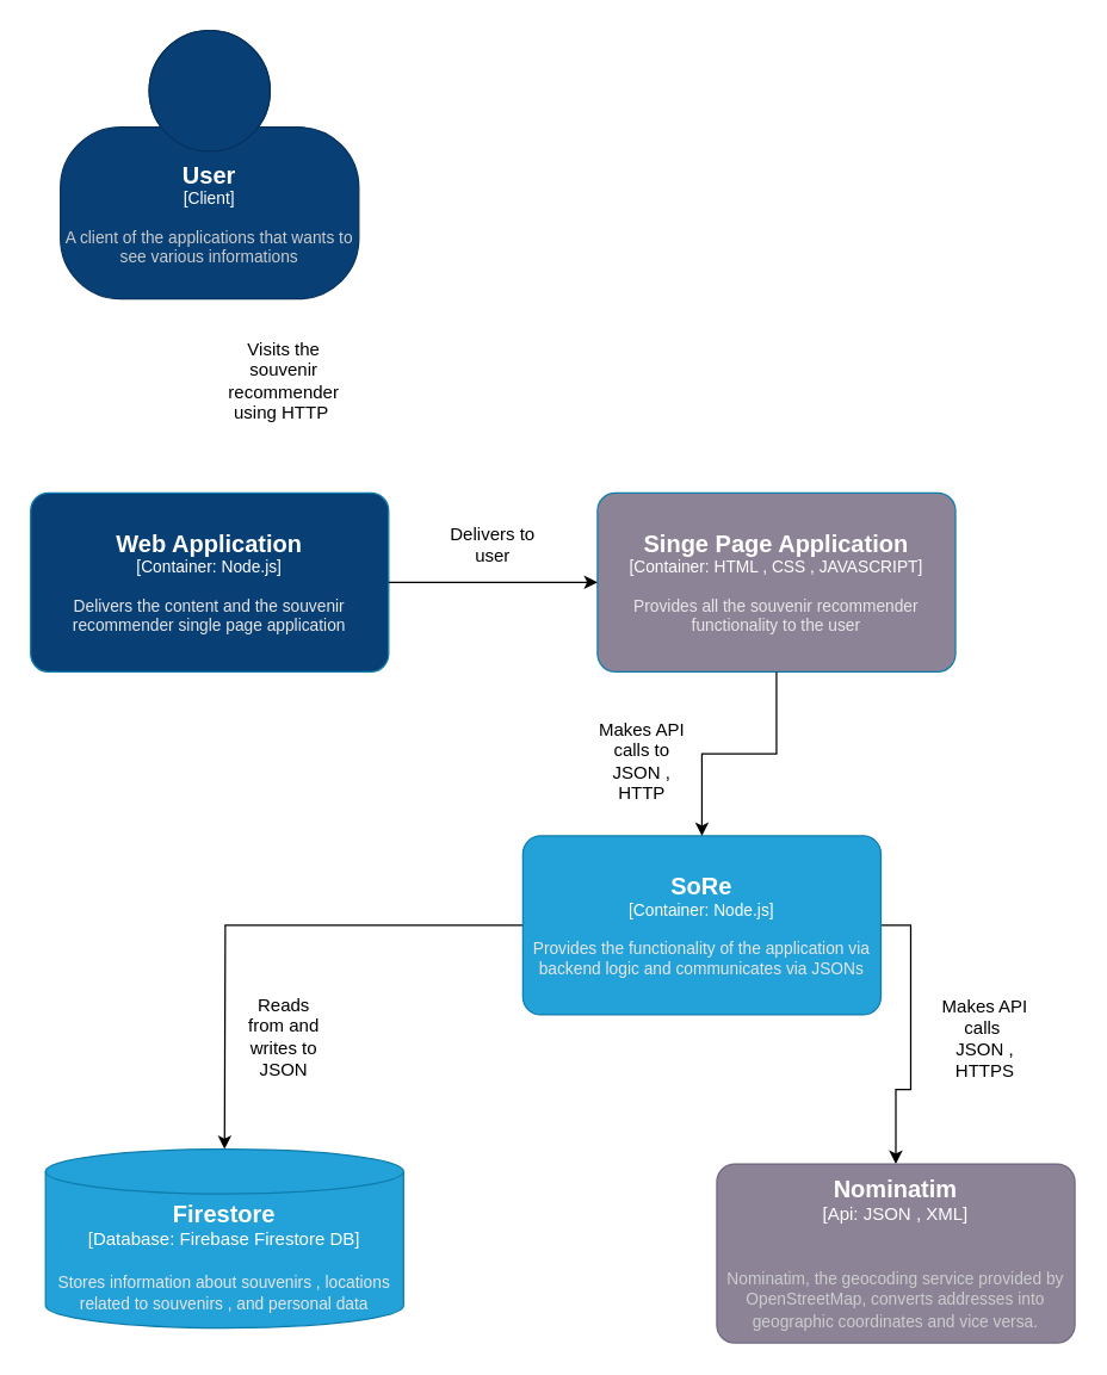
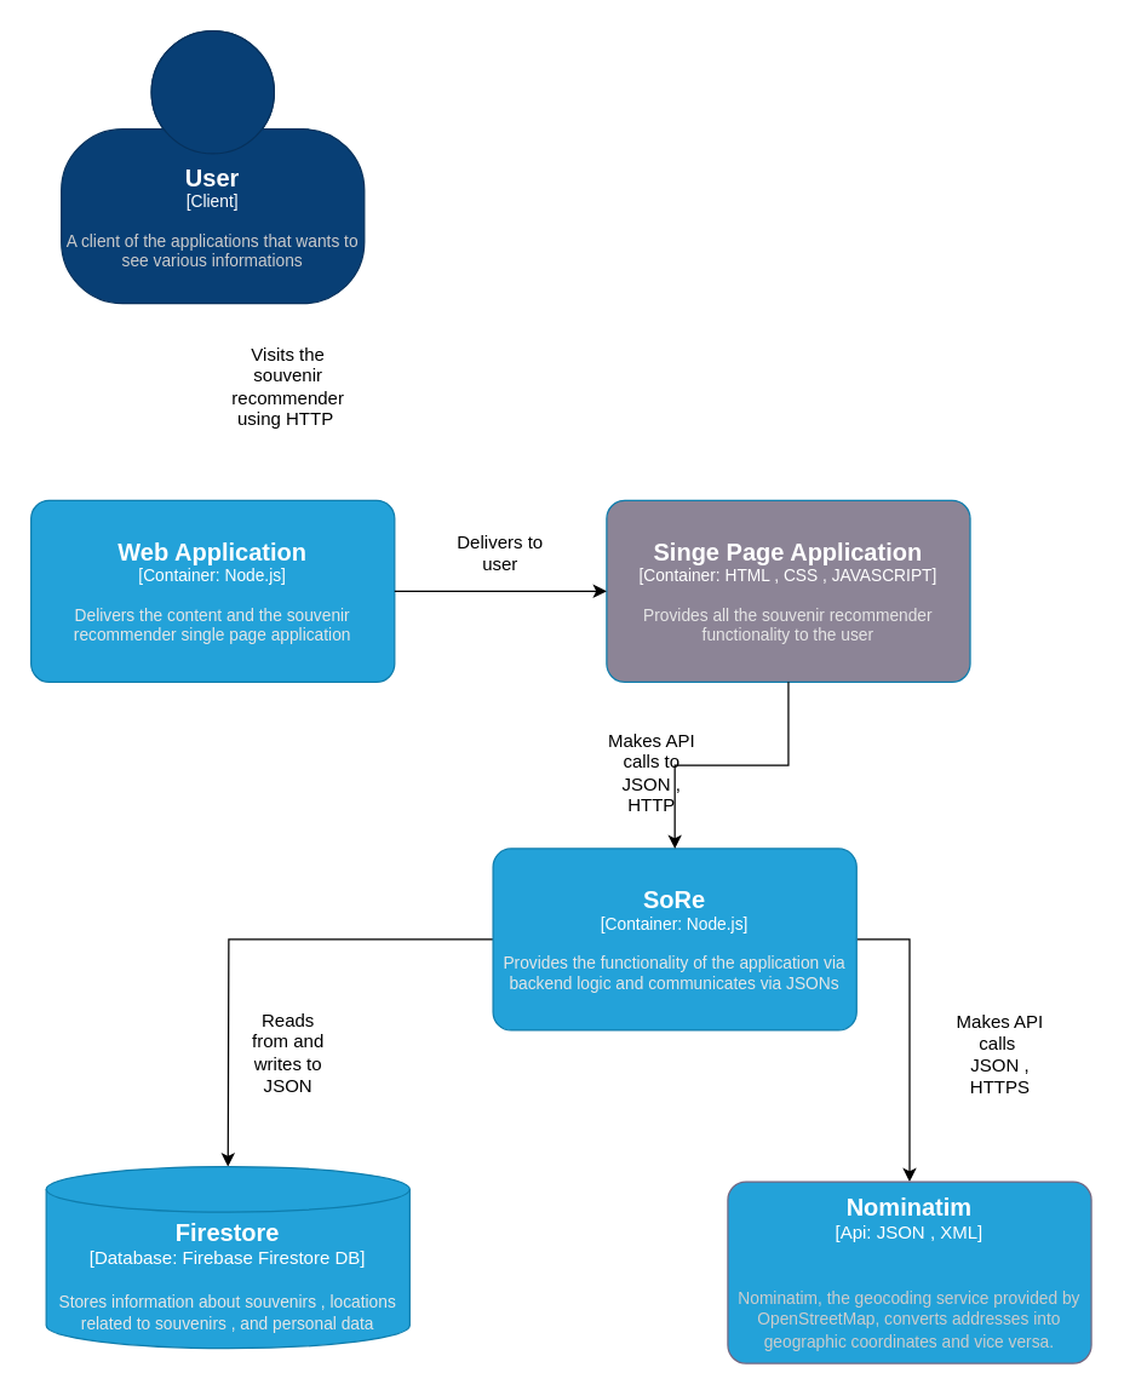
- <mxCell id="3" value="&lt;font style=&quot;font-size: 16px&quot;&gt;&lt;b&gt;Web Application&lt;/b&gt;&lt;/font&gt;&lt;div&gt;[Container: Node.js]&lt;/div&gt;&lt;br&gt;&lt;div&gt;&lt;font style=&quot;font-size: 11px&quot;&gt;&lt;font color=&quot;#E6E6E6&quot;&gt;Delivers the content and the souvenir recommender single page application&lt;/font&gt;&lt;/div&gt;" style="rounded=1;whiteSpace=wrap;html=1;fontSize=11;labelBackgroundColor=none;fillColor=#083f75;fontColor=#ffffff;align=center;arcSize=10;strokeColor=#0E7DAD;metaEdit=1;resizable=0;points=[[0.25,0,0],[0.5,0,0],[0.75,0,0],[1,0.25,0],[1,0.5,0],[1,0.75,0],[0.75,1,0],[0.5,1,0],[0.25,1,0],[0,0.75,0],[0,0.5,0],[0,0.25,0]];" parent="1" vertex="1"><mxGeometry x="20" y="330" width="240" height="120" as="geometry" /></mxCell>
+ <mxCell id="3" value="&lt;font style=&quot;font-size: 16px&quot;&gt;&lt;b&gt;Web Application&lt;/b&gt;&lt;/font&gt;&lt;div&gt;[Container: Node.js]&lt;/div&gt;&lt;br&gt;&lt;div&gt;&lt;font style=&quot;font-size: 11px&quot;&gt;&lt;font color=&quot;#E6E6E6&quot;&gt;Delivers the content and the souvenir recommender single page application&lt;/font&gt;&lt;/div&gt;" style="rounded=1;whiteSpace=wrap;html=1;fontSize=11;labelBackgroundColor=none;fillColor=#23A2D9;fontColor=#ffffff;align=center;arcSize=10;strokeColor=#0E7DAD;metaEdit=1;resizable=0;points=[[0.25,0,0],[0.5,0,0],[0.75,0,0],[1,0.25,0],[1,0.5,0],[1,0.75,0],[0.75,1,0],[0.5,1,0],[0.25,1,0],[0,0.75,0],[0,0.5,0],[0,0.25,0]];" parent="1" vertex="1"><mxGeometry x="20" y="330" width="240" height="120" as="geometry" /></mxCell>
- <mxCell id="7" value="&lt;font style=&quot;font-size: 16px&quot;&gt;&lt;b&gt;SoRe&lt;/b&gt;&lt;/font&gt;&lt;div&gt;[Container: Node.js]&lt;/div&gt;&lt;br&gt;&lt;div&gt;&lt;font style=&quot;font-size: 11px&quot;&gt;&lt;font color=&quot;#E6E6E6&quot;&gt;Provides the functionality of the application via backend logic and communicates via JSONs&lt;/font&gt;&lt;/div&gt;" style="rounded=1;whiteSpace=wrap;html=1;fontSize=11;labelBackgroundColor=none;fillColor=#23A2D9;fontColor=#ffffff;align=center;arcSize=10;strokeColor=#0E7DAD;metaEdit=1;resizable=0;points=[[0.25,0,0],[0.5,0,0],[0.75,0,0],[1,0.25,0],[1,0.5,0],[1,0.75,0],[0.75,1,0],[0.5,1,0],[0.25,1,0],[0,0.75,0],[0,0.5,0],[0,0.25,0]];" parent="1" vertex="1"><mxGeometry x="350" y="560" width="240" height="120" as="geometry" /></mxCell>
+ <mxCell id="7" value="&lt;font style=&quot;font-size: 16px&quot;&gt;&lt;b&gt;SoRe&lt;/b&gt;&lt;/font&gt;&lt;div&gt;[Container: Node.js]&lt;/div&gt;&lt;br&gt;&lt;div&gt;&lt;font style=&quot;font-size: 11px&quot;&gt;&lt;font color=&quot;#E6E6E6&quot;&gt;Provides the functionality of the application via backend logic and communicates via JSONs&lt;/font&gt;&lt;/div&gt;" style="rounded=1;whiteSpace=wrap;html=1;fontSize=11;labelBackgroundColor=none;fillColor=#23A2D9;fontColor=#ffffff;align=center;arcSize=10;strokeColor=#0E7DAD;metaEdit=1;resizable=0;points=[[0.25,0,0],[0.5,0,0],[0.75,0,0],[1,0.25,0],[1,0.5,0],[1,0.75,0],[0.75,1,0],[0.5,1,0],[0.25,1,0],[0,0.75,0],[0,0.5,0],[0,0.25,0]];" parent="1" vertex="1"><mxGeometry x="325" y="560" width="240" height="120" as="geometry" /></mxCell>
- <mxCell id="14" value="&lt;font style=&quot;font-size: 16px&quot;&gt;&lt;b&gt;Nominatim&lt;/b&gt;&lt;/font&gt;&lt;div&gt;[Api: JSON , XML]&lt;/div&gt;&lt;br&gt;&lt;div&gt;&lt;font style=&quot;font-size: 11px&quot;&gt;&lt;font color=&quot;#cccccc&quot;&gt;&#10;Nominatim, the geocoding service provided by OpenStreetMap, converts addresses into geographic coordinates and vice versa.&#10;&lt;/font&gt;&lt;/div&gt;" style="rounded=1;whiteSpace=wrap;html=1;labelBackgroundColor=none;fillColor=#8C8496;fontColor=#ffffff;align=center;arcSize=10;strokeColor=#736782;metaEdit=1;resizable=0;points=[[0.25,0,0],[0.5,0,0],[0.75,0,0],[1,0.25,0],[1,0.5,0],[1,0.75,0],[0.75,1,0],[0.5,1,0],[0.25,1,0],[0,0.75,0],[0,0.5,0],[0,0.25,0]];" vertex="1" parent="1"><mxGeometry x="480" y="780" width="240" height="120" as="geometry" /></mxCell>
+ <mxCell id="14" value="&lt;font style=&quot;font-size: 16px&quot;&gt;&lt;b&gt;Nominatim&lt;/b&gt;&lt;/font&gt;&lt;div&gt;[Api: JSON , XML]&lt;/div&gt;&lt;br&gt;&lt;div&gt;&lt;font style=&quot;font-size: 11px&quot;&gt;&lt;font color=&quot;#cccccc&quot;&gt;&#10;Nominatim, the geocoding service provided by OpenStreetMap, converts addresses into geographic coordinates and vice versa.&#10;&lt;/font&gt;&lt;/div&gt;" style="rounded=1;whiteSpace=wrap;html=1;labelBackgroundColor=none;fillColor=#23a2d9;fontColor=#ffffff;align=center;arcSize=10;strokeColor=#736782;metaEdit=1;resizable=0;points=[[0.25,0,0],[0.5,0,0],[0.75,0,0],[1,0.25,0],[1,0.5,0],[1,0.75,0],[0.75,1,0],[0.5,1,0],[0.25,1,0],[0,0.75,0],[0,0.5,0],[0,0.25,0]];" vertex="1" parent="1"><mxGeometry x="480" y="780" width="240" height="120" as="geometry" /></mxCell>
